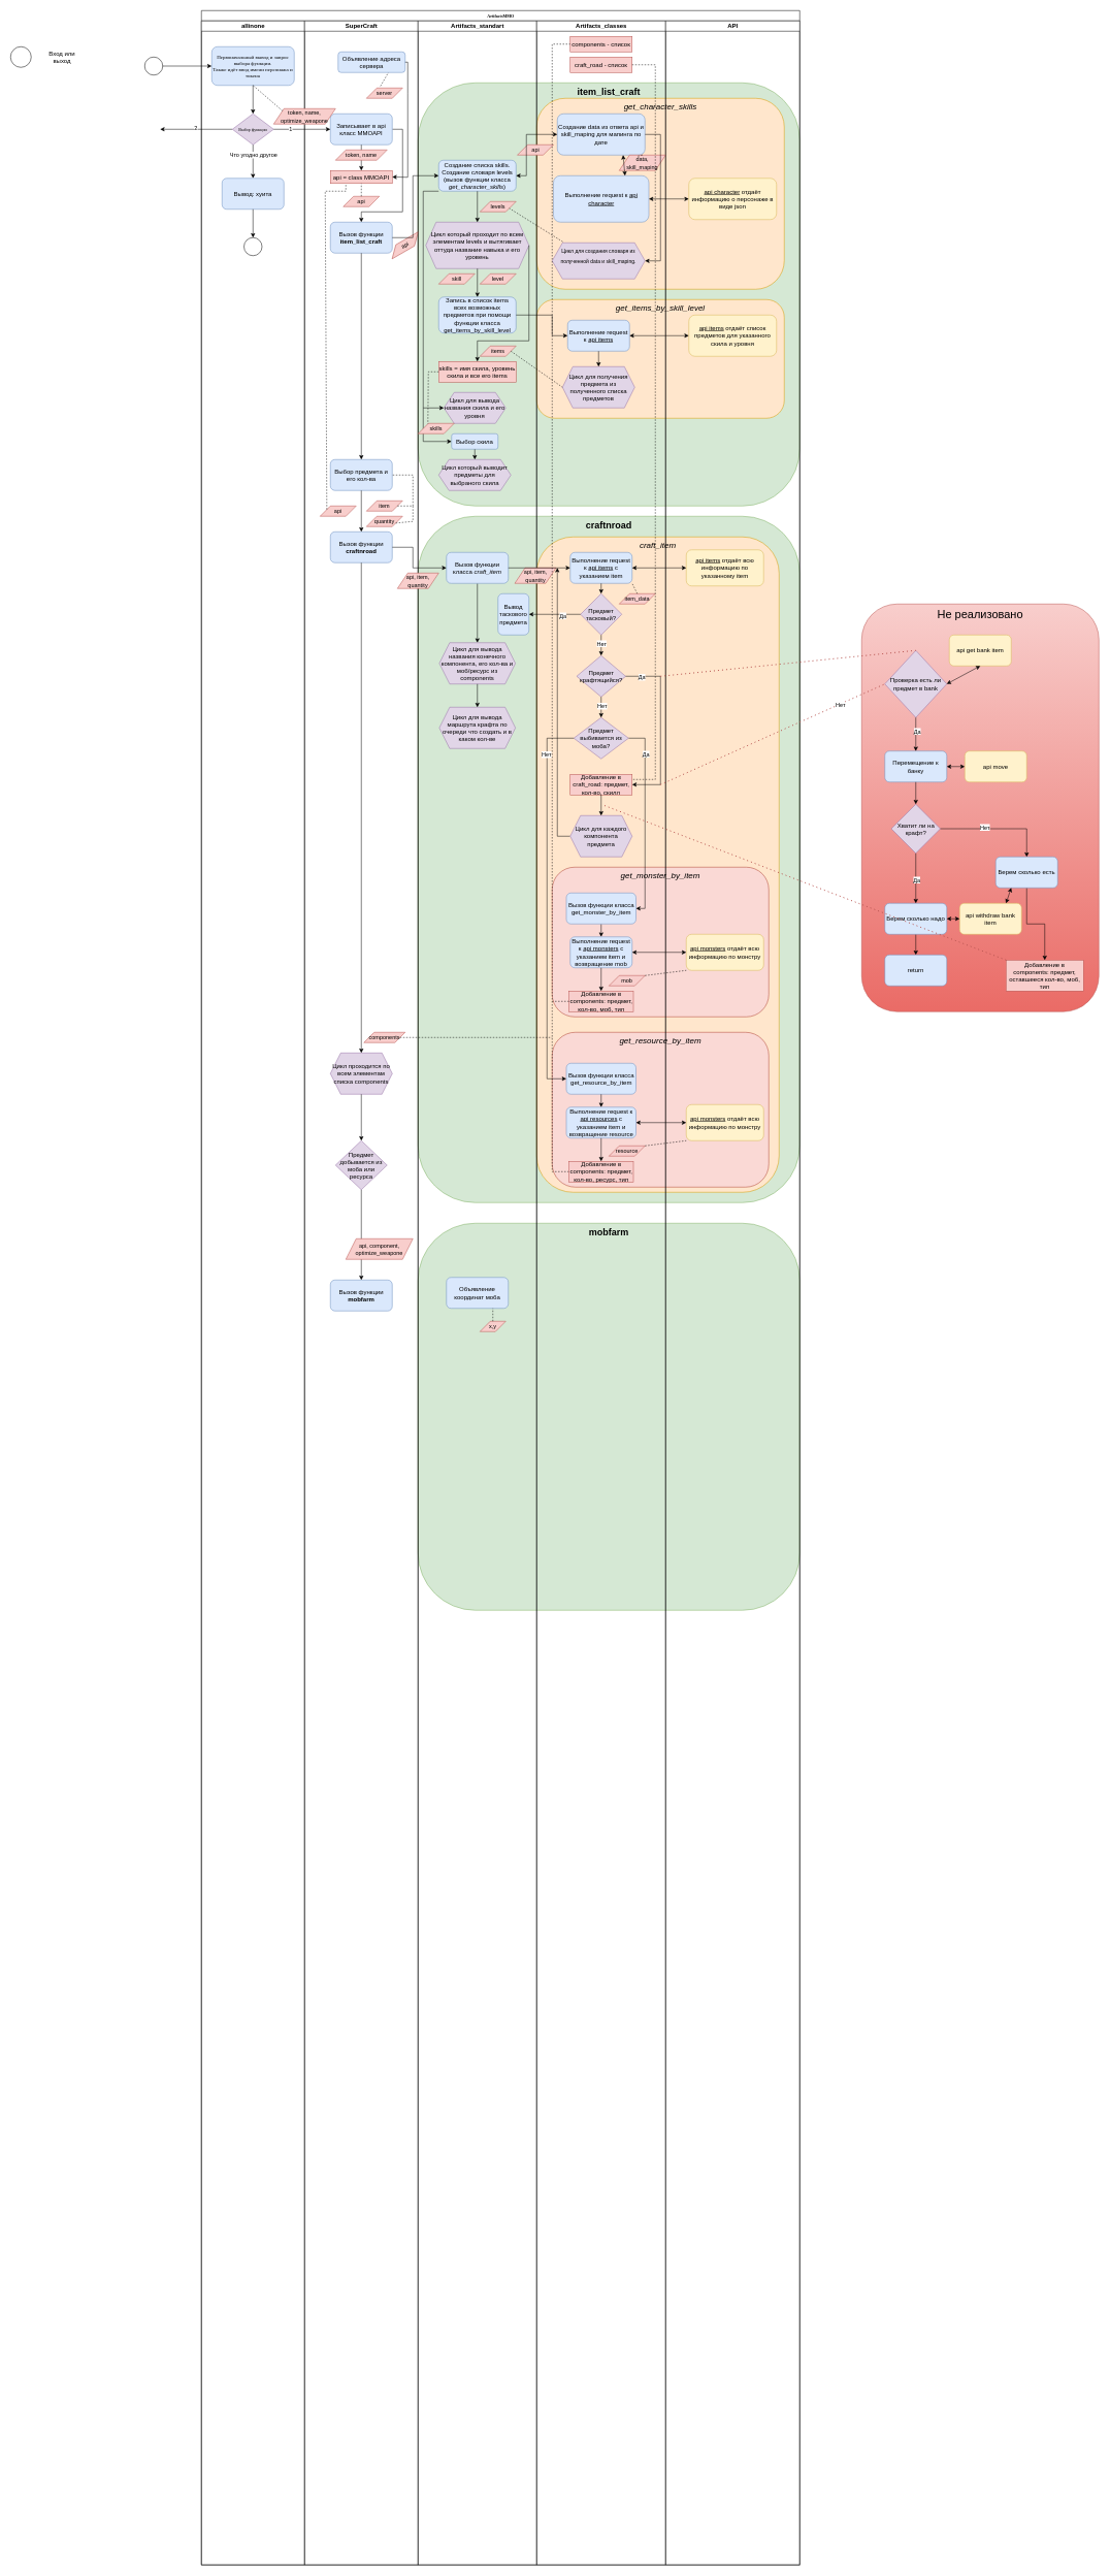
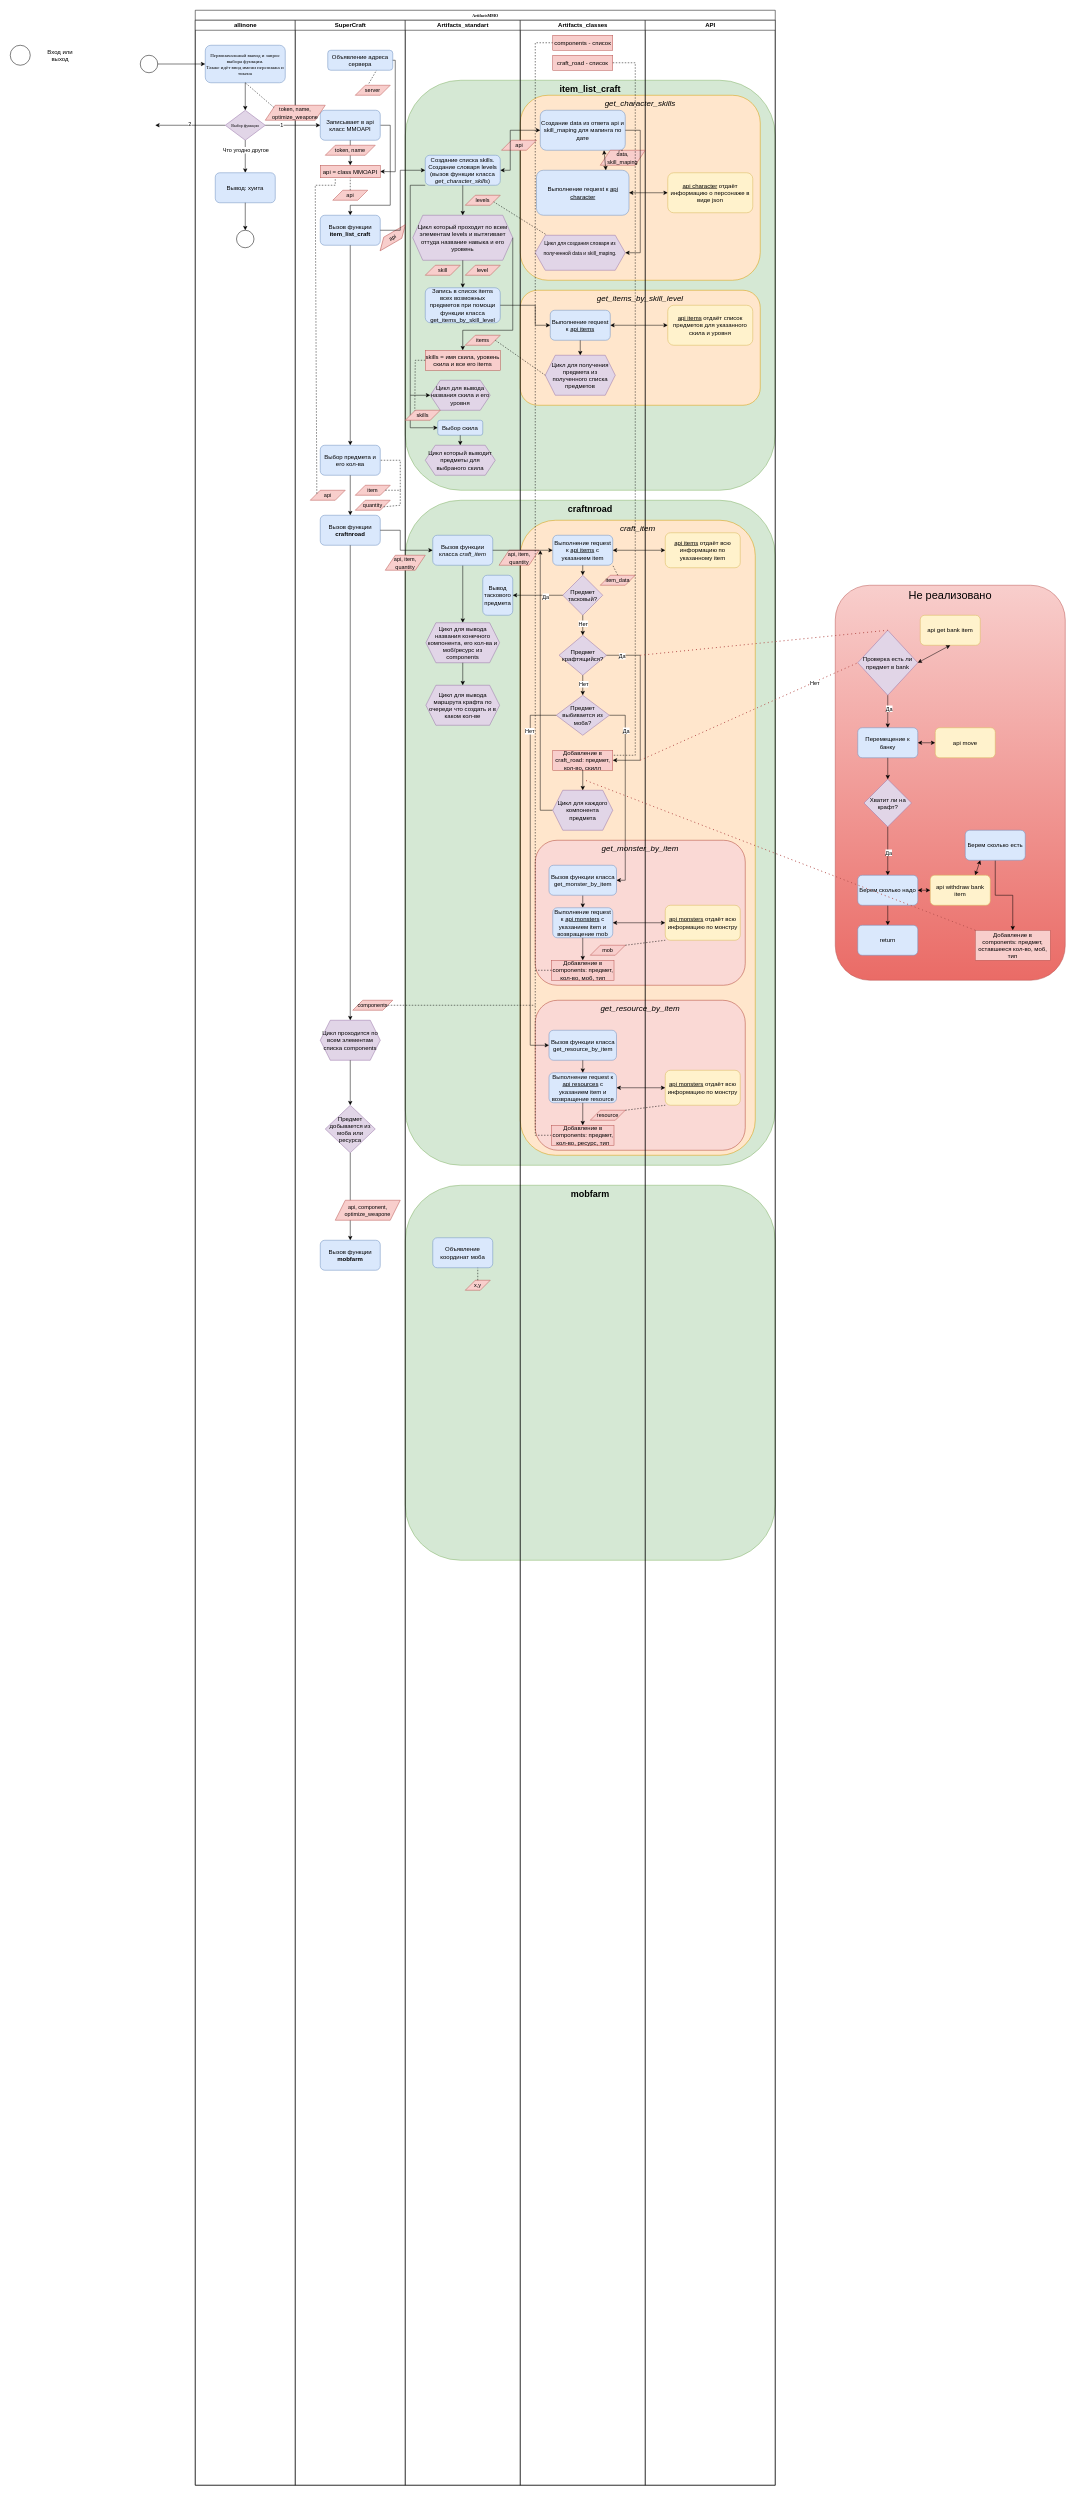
- <mxCell id="172" style="edgeStyle=orthogonalEdgeStyle;rounded=0;orthogonalLoop=1;jettySize=auto;html=1;exitX=1;exitY=0.5;exitDx=0;exitDy=0;entryX=0.5;entryY=0;entryDx=0;entryDy=0;" edge="1" parent="1" source="174" target="178"><mxGeometry relative="1" as="geometry" /></mxCell>
- <mxCell id="173" value="Нет" style="edgeLabel;html=1;align=center;verticalAlign=middle;resizable=0;points=[];" vertex="1" connectable="0" parent="172"><mxGeometry x="-0.225" y="3" relative="1" as="geometry"><mxPoint as="offset" /></mxGeometry></mxCell>
